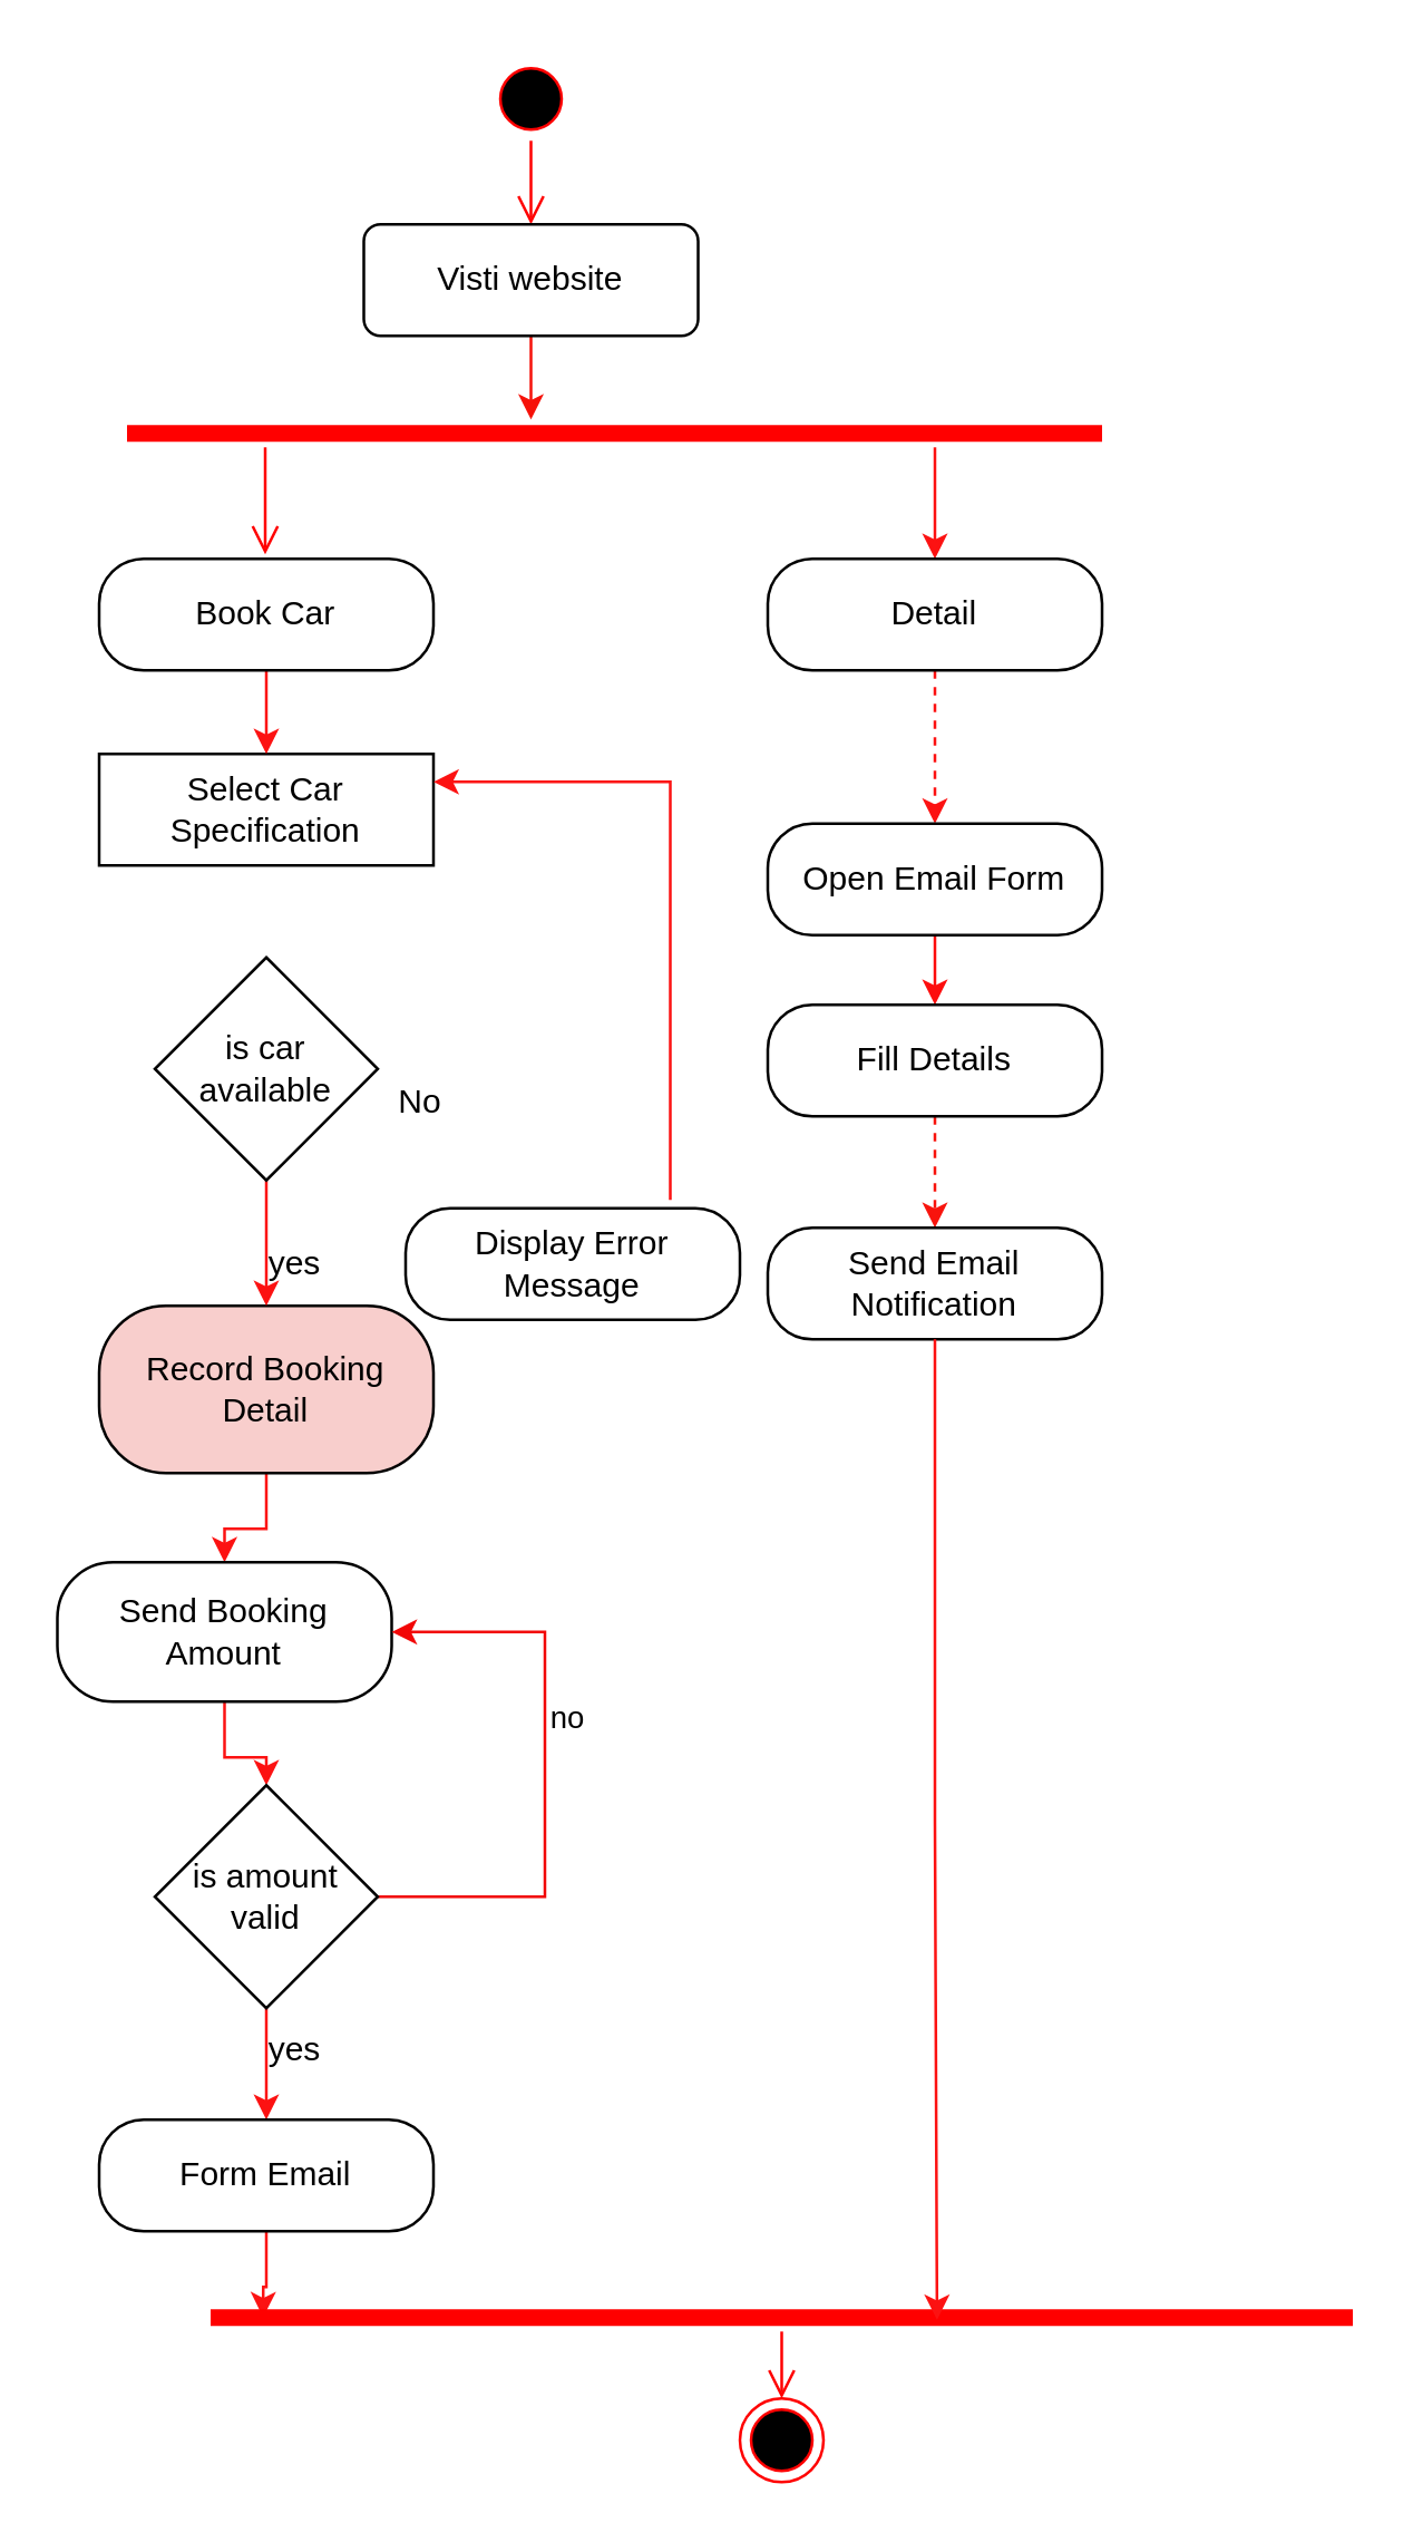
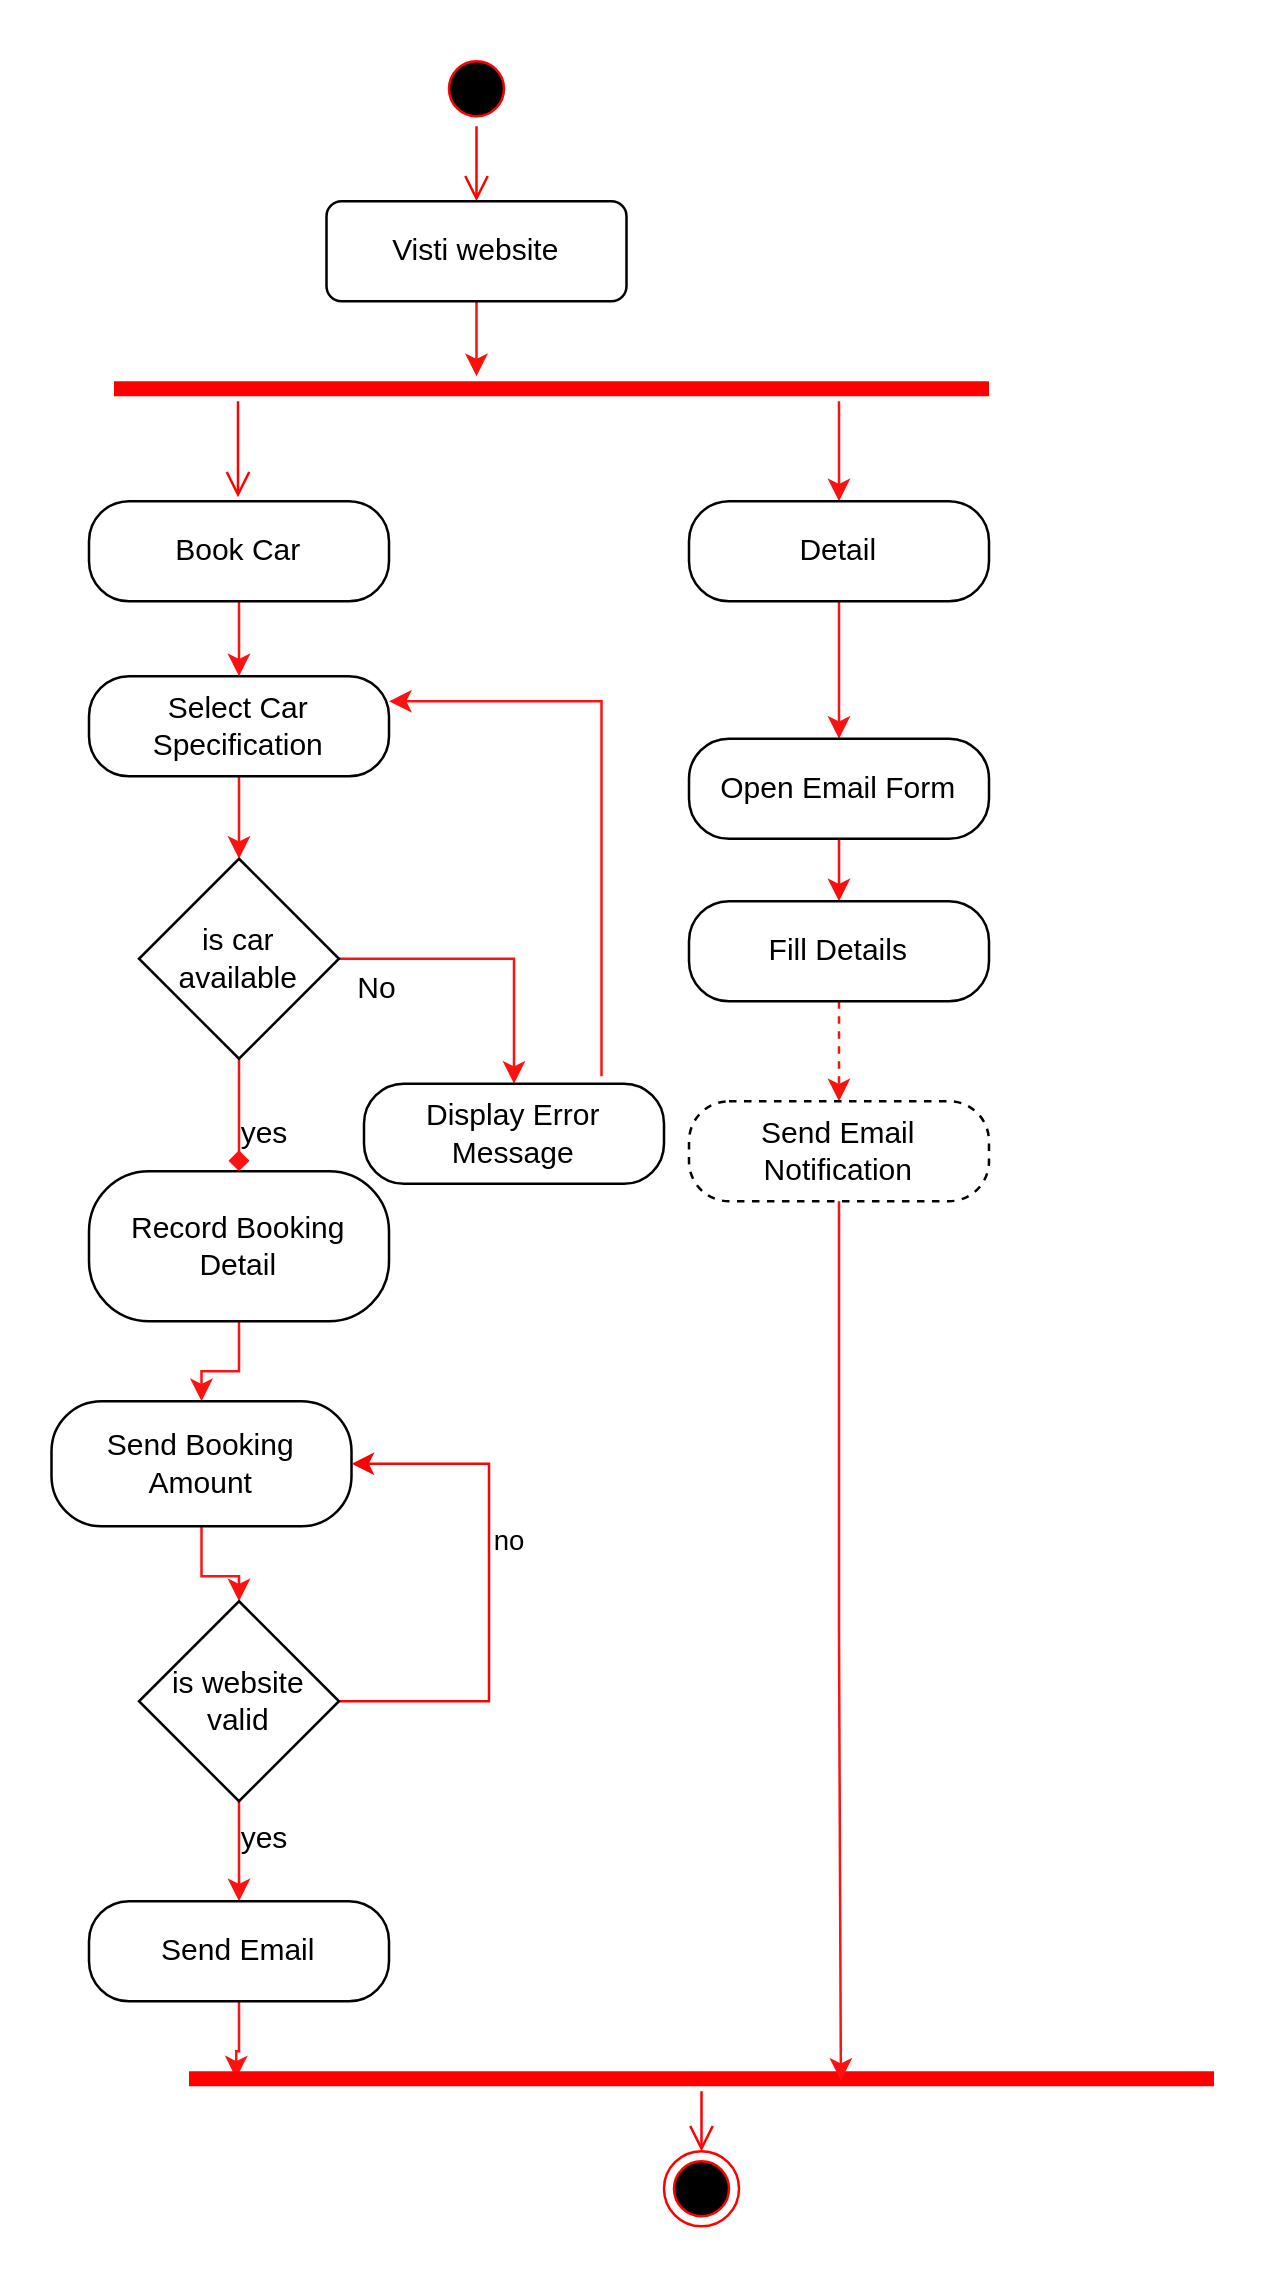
- <mxCell id="13" value="" style="edgeStyle=orthogonalEdgeStyle;rounded=0;orthogonalLoop=1;jettySize=auto;html=1;strokeColor=#FC1212;dashed=1;" edge="1" parent="1" source="14" target="16"><mxGeometry relative="1" as="geometry" /></mxCell>
+ <mxCell id="13" value="" style="edgeStyle=orthogonalEdgeStyle;rounded=0;orthogonalLoop=1;jettySize=auto;html=1;strokeColor=#FC1212;" edge="1" parent="1" source="14" target="16"><mxGeometry relative="1" as="geometry" /></mxCell>
- <mxCell id="10" value="Select Car Specification" style="whiteSpace=wrap;html=1;arcSize=40;rounded=0;" vertex="1" parent="1"><mxGeometry x="35" y="270" width="120" height="40" as="geometry" /></mxCell>
+ <mxCell id="10" value="Select Car Specification" style="rounded=1;whiteSpace=wrap;html=1;arcSize=40;" vertex="1" parent="1"><mxGeometry x="35" y="270" width="120" height="40" as="geometry" /></mxCell>
+ <mxCell id="9" value="" style="edgeStyle=orthogonalEdgeStyle;rounded=0;orthogonalLoop=1;jettySize=auto;html=1;strokeColor=#FC1212;" edge="1" parent="1" source="10" target="24"><mxGeometry relative="1" as="geometry" /></mxCell>
+ <mxCell id="23" style="edgeStyle=orthogonalEdgeStyle;rounded=0;orthogonalLoop=1;jettySize=auto;html=1;entryX=0.5;entryY=0;entryDx=0;entryDy=0;strokeColor=#FC1212;" edge="1" parent="1" source="24" target="28"><mxGeometry relative="1" as="geometry" /></mxCell>
- <mxCell id="19" value="Send Email Notification" style="rounded=1;whiteSpace=wrap;html=1;arcSize=40;" vertex="1" parent="1"><mxGeometry x="275" y="440" width="120" height="40" as="geometry" /></mxCell>
+ <mxCell id="19" value="Send Email Notification" style="rounded=1;whiteSpace=wrap;html=1;arcSize=40;dashed=1;" vertex="1" parent="1"><mxGeometry x="275" y="440" width="120" height="40" as="geometry" /></mxCell>
- <mxCell id="22" value="" style="edgeStyle=orthogonalEdgeStyle;rounded=0;orthogonalLoop=1;jettySize=auto;html=1;strokeColor=#FC1212;" edge="1" parent="1" source="24" target="21"><mxGeometry relative="1" as="geometry" /></mxCell>
+ <mxCell id="22" value="" style="edgeStyle=orthogonalEdgeStyle;rounded=0;orthogonalLoop=1;jettySize=auto;html=1;strokeColor=#FC1212;endArrow=diamond;" edge="1" parent="1" source="24" target="21"><mxGeometry relative="1" as="geometry" /></mxCell>
- <mxCell id="21" value="Record Booking Detail" style="whiteSpace=wrap;html=1;rounded=1;arcSize=40;fillColor=#f8cecc;" vertex="1" parent="1"><mxGeometry x="35" y="468" width="120" height="60" as="geometry" /></mxCell>
+ <mxCell id="21" value="Record Booking Detail" style="whiteSpace=wrap;html=1;rounded=1;arcSize=40;" vertex="1" parent="1"><mxGeometry x="35" y="468" width="120" height="60" as="geometry" /></mxCell>
- <mxCell id="34" value="is amount valid" style="rhombus;whiteSpace=wrap;html=1;" vertex="1" parent="1"><mxGeometry x="55" y="640" width="80" height="80" as="geometry" /></mxCell>
+ <mxCell id="34" value="is website valid" style="rhombus;whiteSpace=wrap;html=1;" vertex="1" parent="1"><mxGeometry x="55" y="640" width="80" height="80" as="geometry" /></mxCell>
- <mxCell id="36" value="Form Email" style="whiteSpace=wrap;html=1;rounded=1;arcSize=40;" vertex="1" parent="1"><mxGeometry x="35" y="760" width="120" height="40" as="geometry" /></mxCell>
+ <mxCell id="36" value="Send Email" style="whiteSpace=wrap;html=1;rounded=1;arcSize=40;" vertex="1" parent="1"><mxGeometry x="35" y="760" width="120" height="40" as="geometry" /></mxCell>
